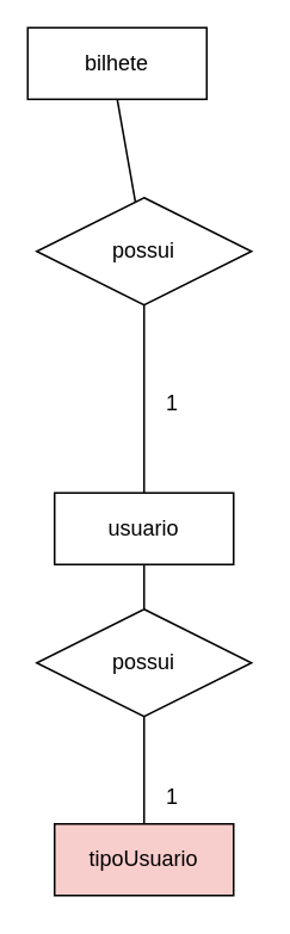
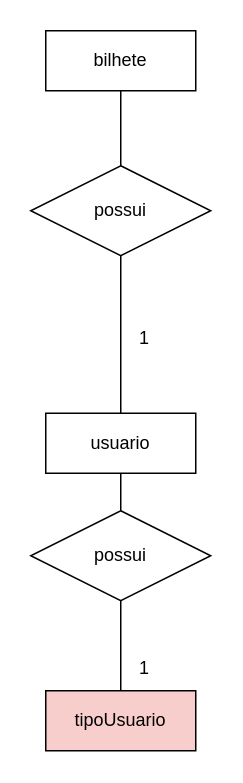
- <mxCell id="2" value="bilhete" style="whiteSpace=wrap;html=1;align=center;" parent="1" vertex="1"><mxGeometry x="15" y="15" width="100" height="40" as="geometry" /></mxCell>
+ <mxCell id="2" value="bilhete" style="whiteSpace=wrap;html=1;align=center;" parent="1" vertex="1"><mxGeometry x="30" y="20" width="100" height="40" as="geometry" /></mxCell>
